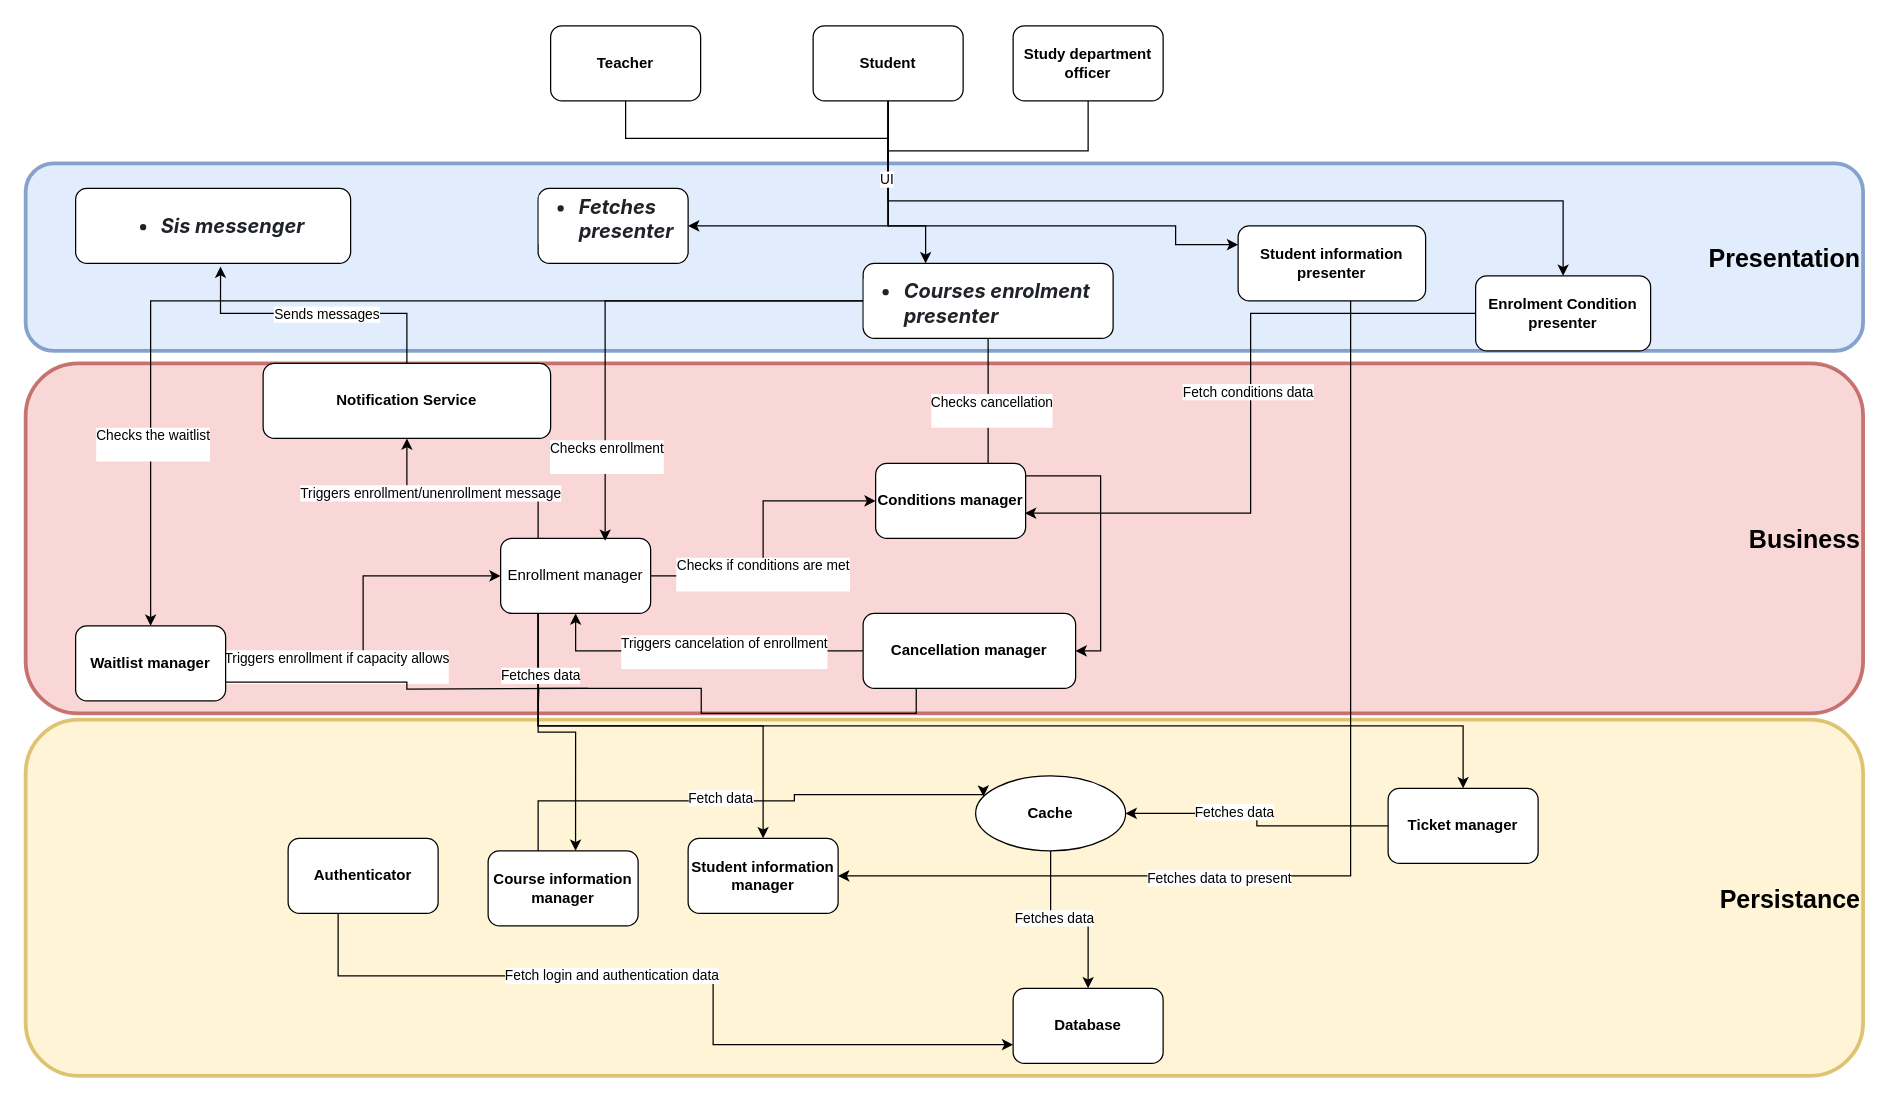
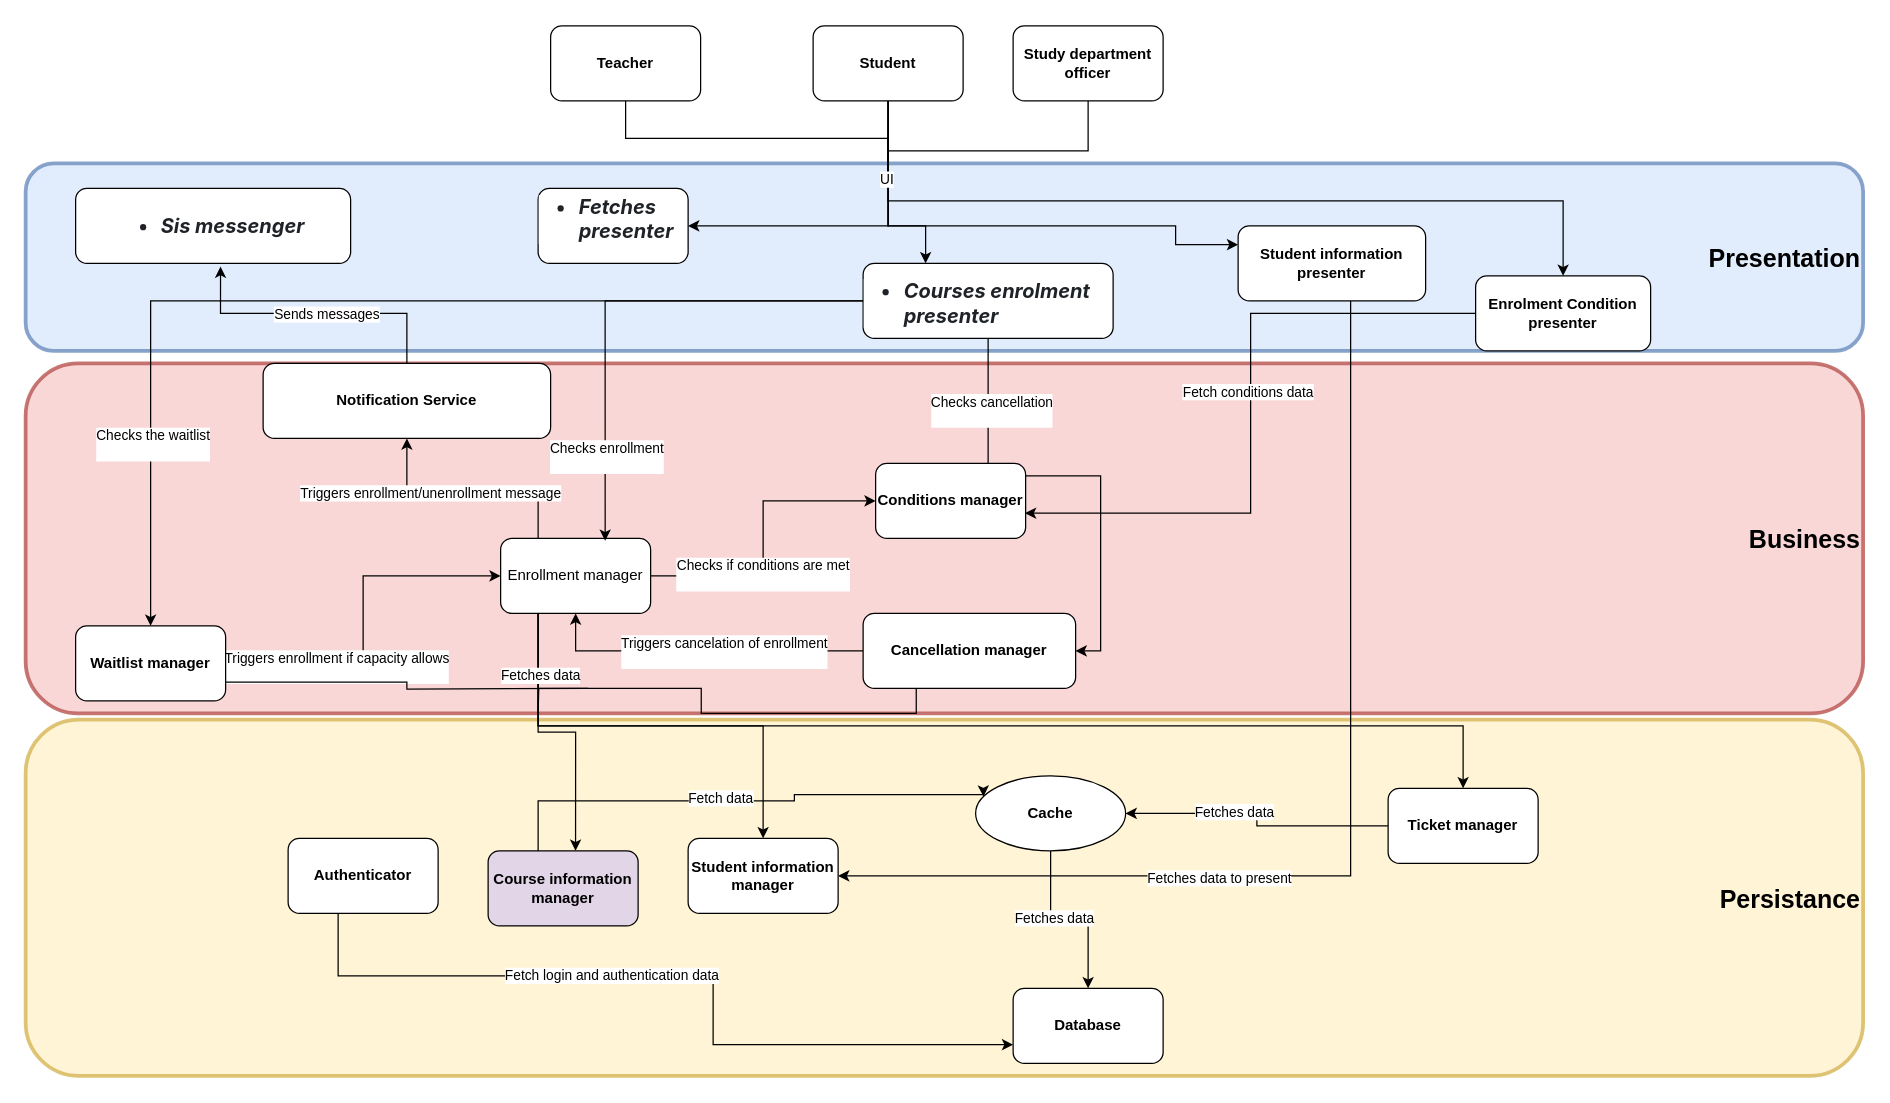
- <mxCell id="34" value="Course information manager" style="rounded=1;whiteSpace=wrap;html=1;fontStyle=1" parent="1" vertex="1"><mxGeometry x="390" y="680" width="120" height="60" as="geometry" /></mxCell>
+ <mxCell id="34" value="Course information manager" style="rounded=1;whiteSpace=wrap;html=1;fontStyle=1;fillColor=#e1d5e7;" parent="1" vertex="1"><mxGeometry x="390" y="680" width="120" height="60" as="geometry" /></mxCell>
